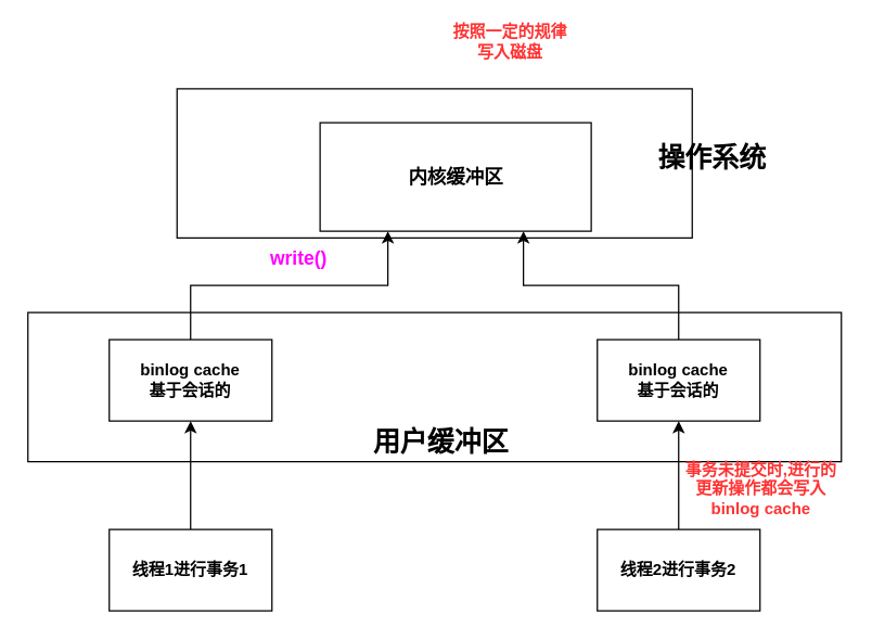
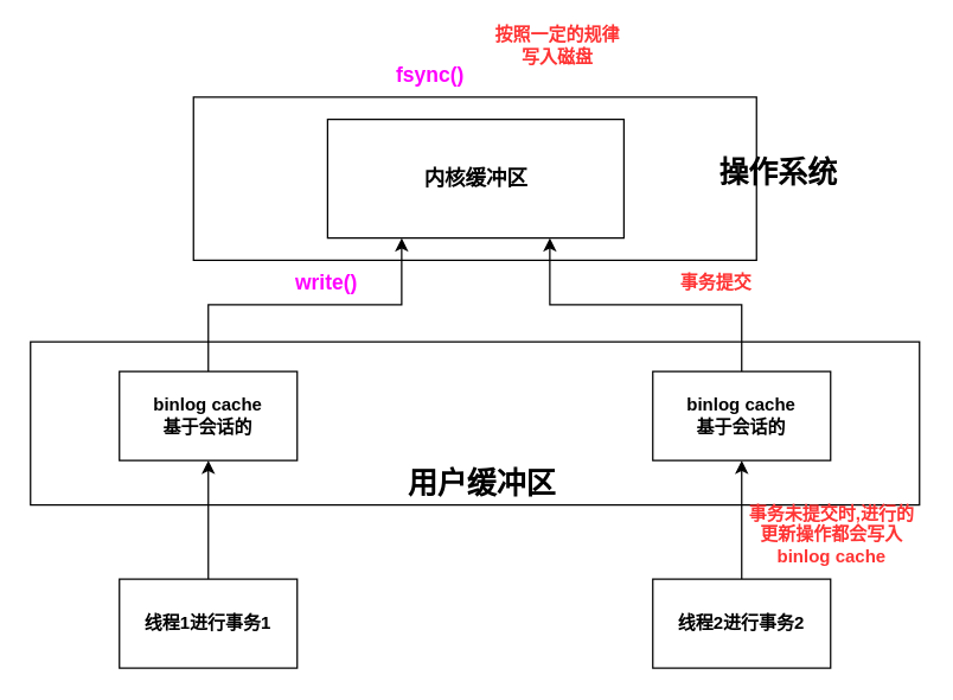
+ <mxCell id="18" value="&lt;b&gt;&lt;font style=&quot;font-size: 14px&quot; color=&quot;#ff00ff&quot;&gt;fsync()&lt;/font&gt;&lt;/b&gt;" style="text;html=1;strokeColor=none;fillColor=none;align=center;verticalAlign=middle;whiteSpace=wrap;rounded=0;" parent="1" vertex="1"><mxGeometry x="270" y="40" width="40" height="20" as="geometry" /></mxCell>
- <mxCell id="14" value="&lt;b&gt;&lt;font style=&quot;font-size: 14px&quot;&gt;内核缓冲区&lt;/font&gt;&lt;/b&gt;" style="rounded=0;whiteSpace=wrap;html=1;" parent="1" vertex="1"><mxGeometry x="235.5" y="90" width="200" height="80" as="geometry" /></mxCell>
+ <mxCell id="14" value="&lt;b&gt;&lt;font style=&quot;font-size: 14px&quot;&gt;内核缓冲区&lt;/font&gt;&lt;/b&gt;" style="rounded=0;whiteSpace=wrap;html=1;" parent="1" vertex="1"><mxGeometry x="220.5" y="80" width="200" height="80" as="geometry" /></mxCell>
+ <mxCell id="15" value="&lt;font color=&quot;#ff3333&quot;&gt;&lt;b&gt;事务提交&lt;/b&gt;&lt;/font&gt;" style="text;html=1;strokeColor=none;fillColor=none;align=center;verticalAlign=middle;whiteSpace=wrap;rounded=0;" parent="1" vertex="1"><mxGeometry x="437.75" y="180" width="89.5" height="20" as="geometry" /></mxCell>
